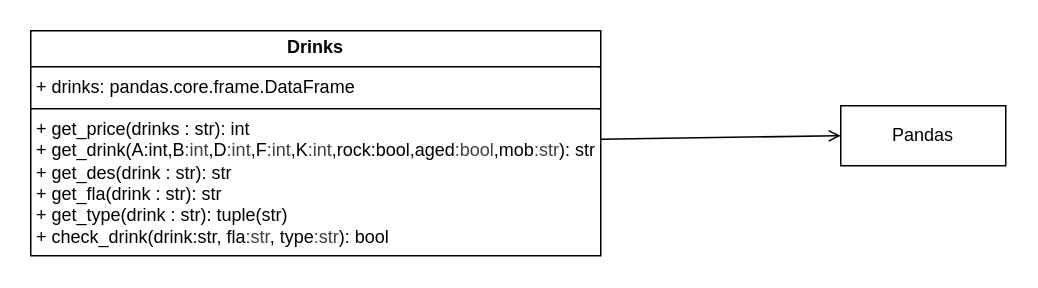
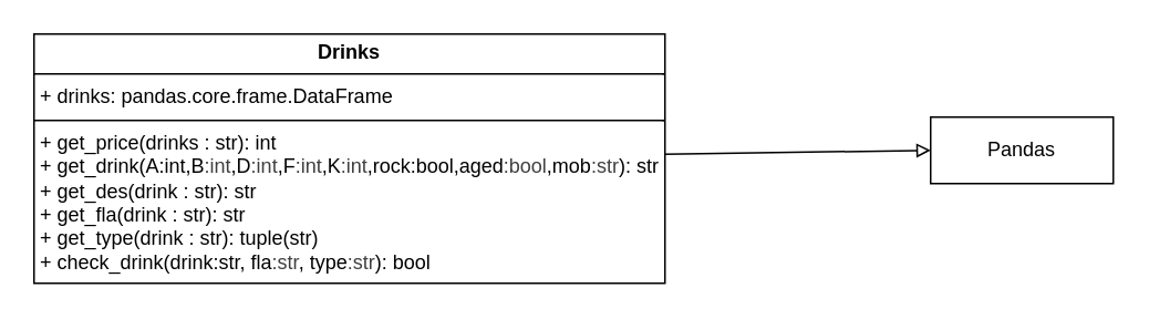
- <mxCell id="2" style="edgeStyle=none;html=1;entryX=0;entryY=0.5;entryDx=0;entryDy=0;endArrow=open;endFill=0;" edge="1" parent="1" source="3" target="4"><mxGeometry relative="1" as="geometry" /></mxCell>
+ <mxCell id="2" style="edgeStyle=none;html=1;entryX=0;entryY=0.5;entryDx=0;entryDy=0;endArrow=block;endFill=0;" edge="1" parent="1" source="3" target="4"><mxGeometry relative="1" as="geometry" /></mxCell>
